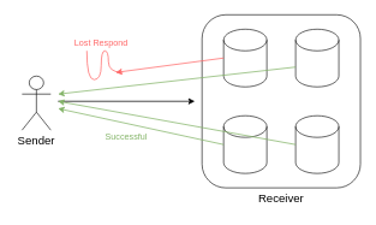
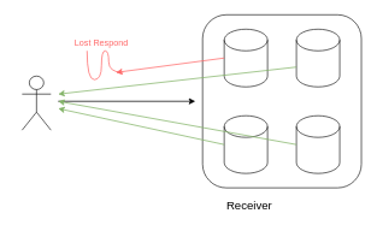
- <mxCell id="17" value="&lt;font color=&quot;#82b366&quot; style=&quot;user-select: auto;&quot;&gt;Successful&lt;/font&gt;" style="text;html=1;strokeColor=none;fillColor=none;align=center;verticalAlign=middle;whiteSpace=wrap;rounded=0;" vertex="1" parent="1"><mxGeometry x="125" y="180" width="100" height="20" as="geometry" /></mxCell>
- <mxCell id="15" value="&lt;font color=&quot;#000000&quot; style=&quot;font-size: 16px; user-select: auto;&quot;&gt;Sender&lt;/font&gt;" style="text;html=1;strokeColor=none;fillColor=none;align=center;verticalAlign=middle;whiteSpace=wrap;rounded=0;fontColor=#FF6666;" vertex="1" parent="1"><mxGeometry x="20" y="180" width="60" height="30" as="geometry" /></mxCell>
- <mxCell id="16" value="&lt;font color=&quot;#000000&quot;&gt;&lt;span style=&quot;font-size: 16px;&quot;&gt;Receiver&lt;/span&gt;&lt;/font&gt;" style="text;html=1;strokeColor=none;fillColor=none;align=center;verticalAlign=middle;whiteSpace=wrap;rounded=0;fontColor=#FF6666;" vertex="1" parent="1"><mxGeometry x="360" y="260" width="60" height="30" as="geometry" /></mxCell>
+ <mxCell id="16" value="&lt;font color=&quot;#000000&quot;&gt;&lt;span style=&quot;font-size: 16px;&quot;&gt;Receiver&lt;/span&gt;&lt;/font&gt;" style="text;html=1;strokeColor=none;fillColor=none;align=center;verticalAlign=middle;whiteSpace=wrap;rounded=0;fontColor=#FF6666;" vertex="1" parent="1"><mxGeometry x="315" y="270" width="60" height="30" as="geometry" /></mxCell>
